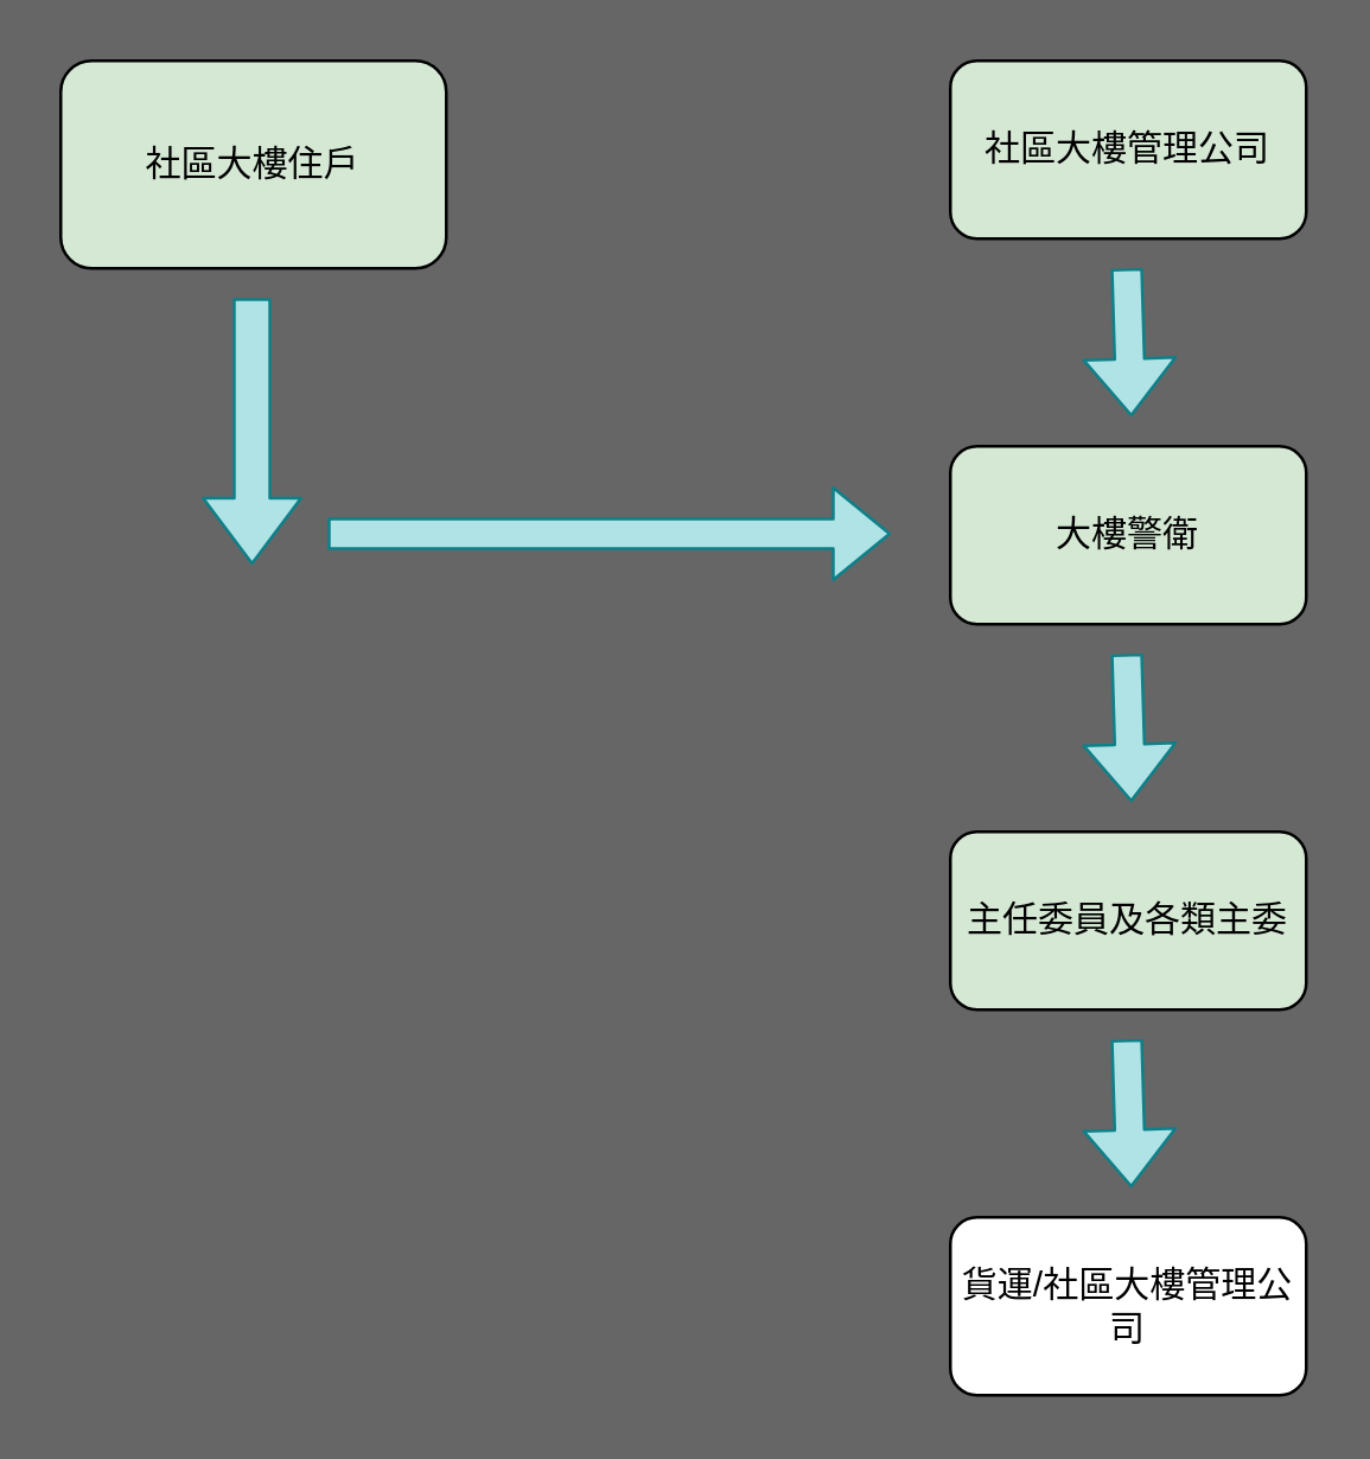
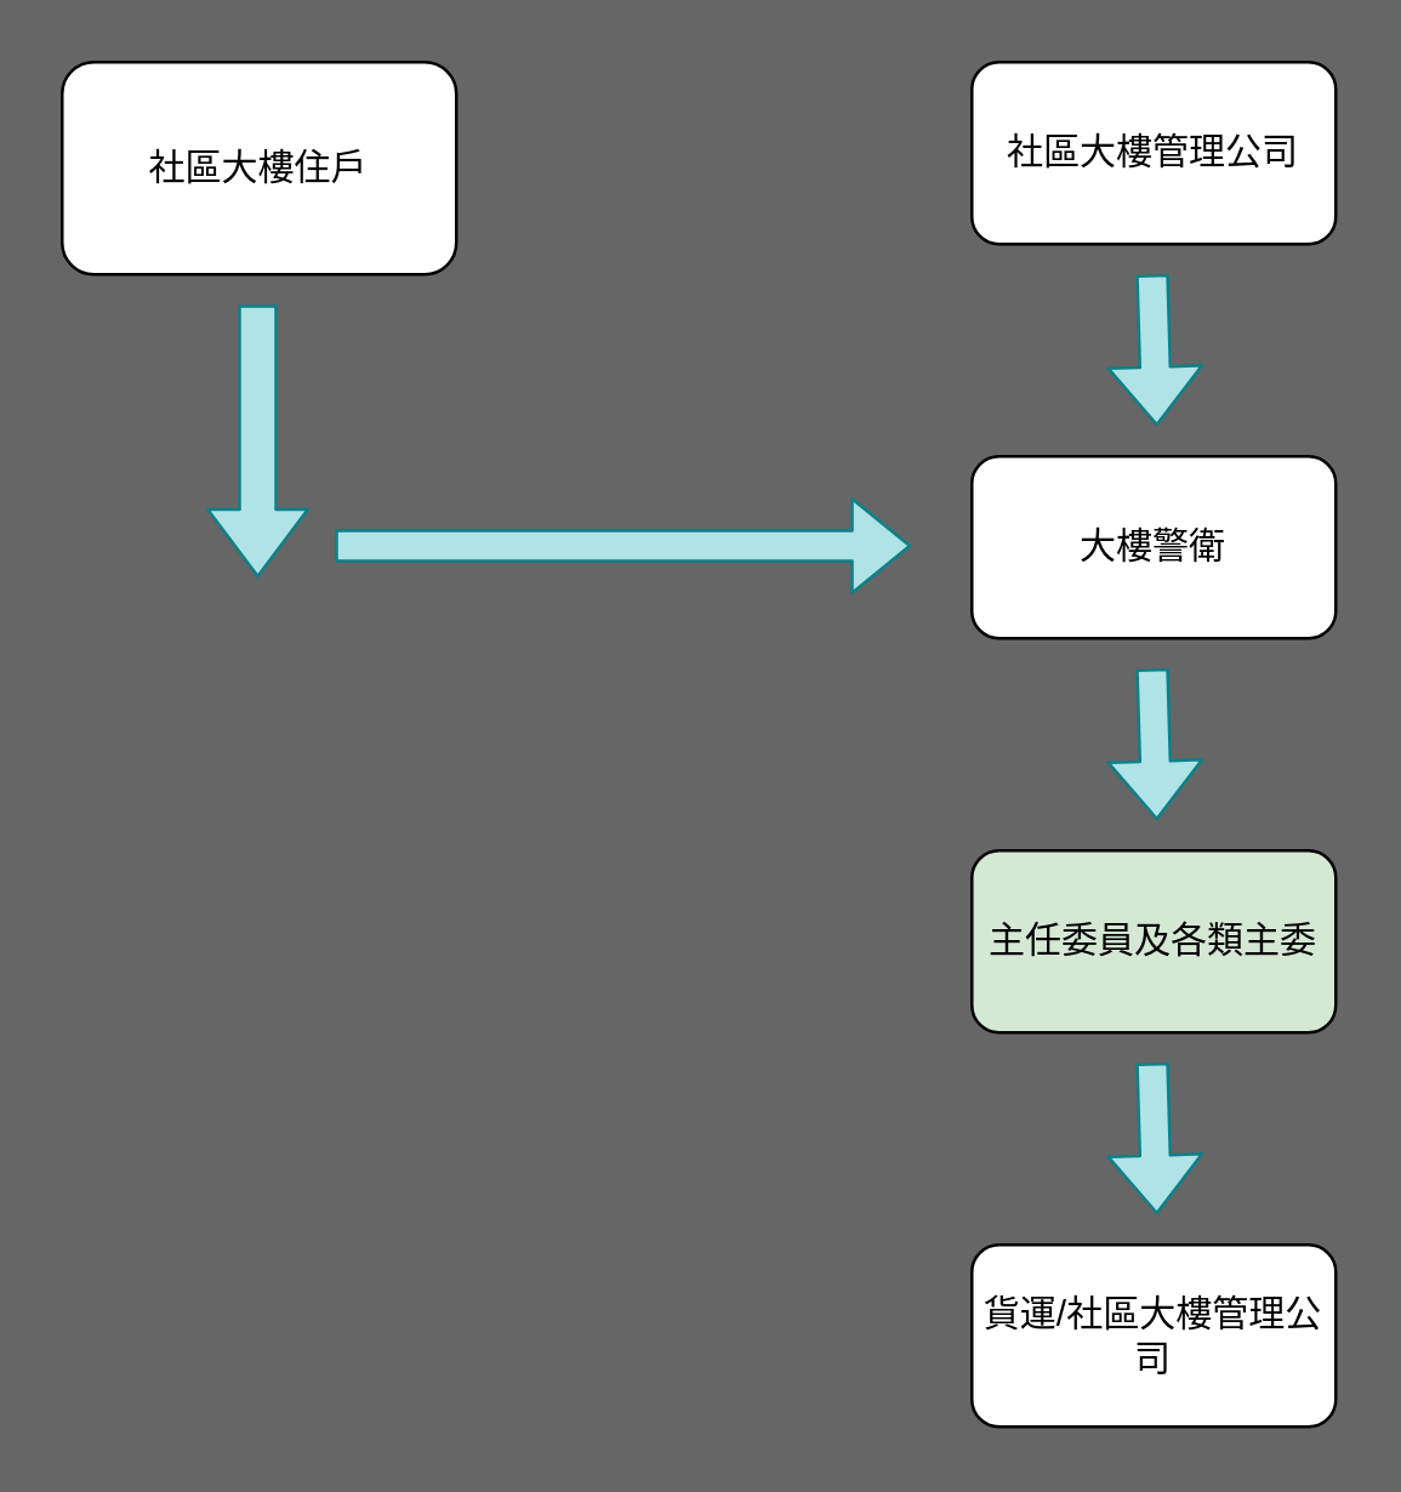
- <mxCell id="7" value="社區大樓管理公司" style="rounded=1;whiteSpace=wrap;html=1;fillColor=#d5e8d4;" vertex="1" parent="1"><mxGeometry x="320" y="20" width="120" height="60" as="geometry" /></mxCell>
+ <mxCell id="7" value="社區大樓管理公司" style="rounded=1;whiteSpace=wrap;html=1;" vertex="1" parent="1"><mxGeometry x="320" y="20" width="120" height="60" as="geometry" /></mxCell>
- <mxCell id="2" value="社區大樓住戶" style="rounded=1;whiteSpace=wrap;html=1;fillColor=#d5e8d4;" vertex="1" parent="1"><mxGeometry x="20" y="20" width="130" height="70" as="geometry" /></mxCell>
+ <mxCell id="2" value="社區大樓住戶" style="rounded=1;whiteSpace=wrap;html=1;" vertex="1" parent="1"><mxGeometry x="20" y="20" width="130" height="70" as="geometry" /></mxCell>
- <mxCell id="5" value="大樓警衛" style="rounded=1;whiteSpace=wrap;html=1;fillColor=#d5e8d4;" vertex="1" parent="1"><mxGeometry x="320" y="150" width="120" height="60" as="geometry" /></mxCell>
+ <mxCell id="5" value="大樓警衛" style="rounded=1;whiteSpace=wrap;html=1;" vertex="1" parent="1"><mxGeometry x="320" y="150" width="120" height="60" as="geometry" /></mxCell>
